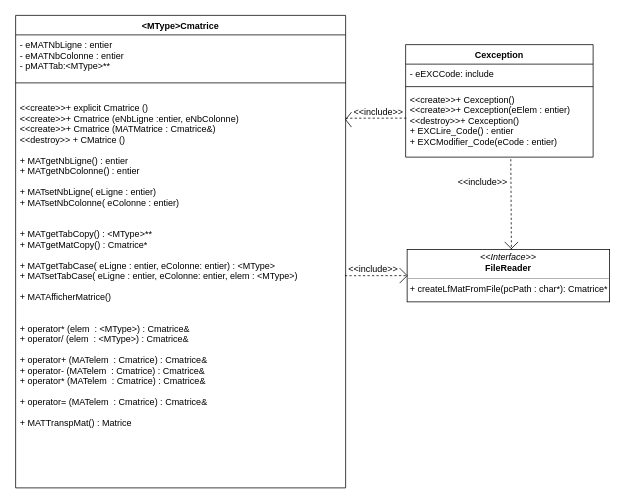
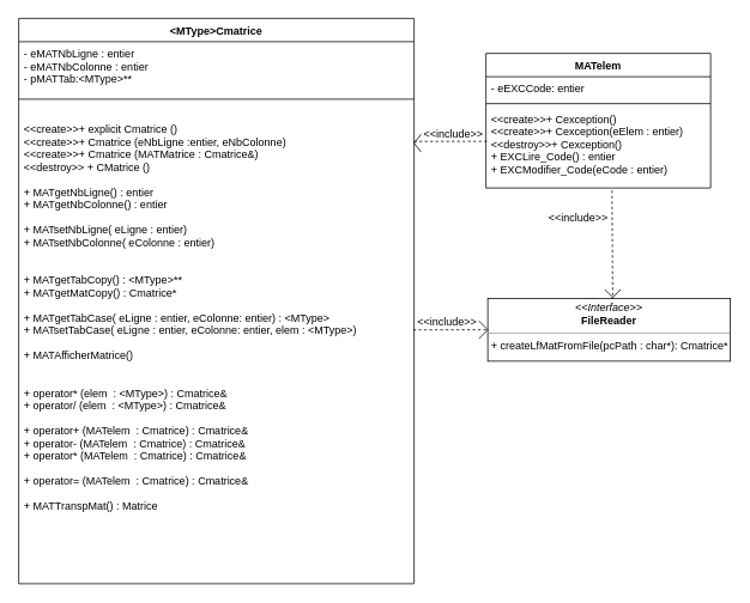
- <mxCell id="6" value="Cexception" style="swimlane;fontStyle=1;align=center;verticalAlign=top;childLayout=stackLayout;horizontal=1;startSize=26;horizontalStack=0;resizeParent=1;resizeParentMax=0;resizeLast=0;collapsible=1;marginBottom=0;" parent="1" vertex="1"><mxGeometry x="540" y="59" width="250" height="150" as="geometry" /></mxCell>
+ <mxCell id="6" value="MATelem" style="swimlane;fontStyle=1;align=center;verticalAlign=top;childLayout=stackLayout;horizontal=1;startSize=26;horizontalStack=0;resizeParent=1;resizeParentMax=0;resizeLast=0;collapsible=1;marginBottom=0;" parent="1" vertex="1"><mxGeometry x="540" y="59" width="250" height="150" as="geometry" /></mxCell>
- <mxCell id="7" value="- eEXCCode: include" style="text;strokeColor=none;fillColor=none;align=left;verticalAlign=top;spacingLeft=4;spacingRight=4;overflow=hidden;rotatable=0;points=[[0,0.5],[1,0.5]];portConstraint=eastwest;" parent="6" vertex="1"><mxGeometry y="26" width="250" height="26" as="geometry" /></mxCell>
+ <mxCell id="7" value="- eEXCCode: entier" style="text;strokeColor=none;fillColor=none;align=left;verticalAlign=top;spacingLeft=4;spacingRight=4;overflow=hidden;rotatable=0;points=[[0,0.5],[1,0.5]];portConstraint=eastwest;" parent="6" vertex="1"><mxGeometry y="26" width="250" height="26" as="geometry" /></mxCell>
